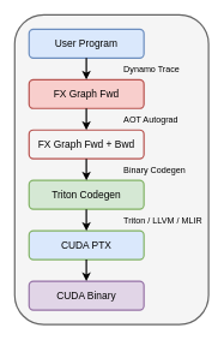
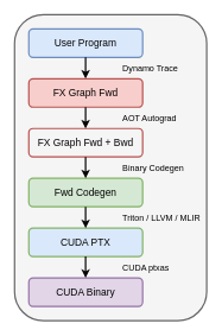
- <mxCell id="11" value="&lt;font style=&quot;font-size: 14px;&quot;&gt;Triton Codegen&lt;/font&gt;" style="rounded=1;whiteSpace=wrap;html=1;strokeWidth=2;fillColor=#d5e8d4;strokeColor=#82b366;" vertex="1" parent="3"><mxGeometry x="40" y="250" width="160" height="40" as="geometry" /></mxCell>
+ <mxCell id="11" value="&lt;font style=&quot;font-size: 14px;&quot;&gt;Fwd Codegen&lt;/font&gt;" style="rounded=1;whiteSpace=wrap;html=1;strokeWidth=2;fillColor=#d5e8d4;strokeColor=#82b366;" vertex="1" parent="3"><mxGeometry x="40" y="250" width="160" height="40" as="geometry" /></mxCell>
+ <mxCell id="7" value="&lt;font style=&quot;font-size: 12px;&quot;&gt;CUDA ptxas&lt;/font&gt;" style="text;html=1;strokeColor=none;fillColor=none;align=left;verticalAlign=middle;whiteSpace=wrap;rounded=0;fontSize=14;" vertex="1" parent="3"><mxGeometry x="170" y="360" width="120" height="30" as="geometry" /></mxCell>
